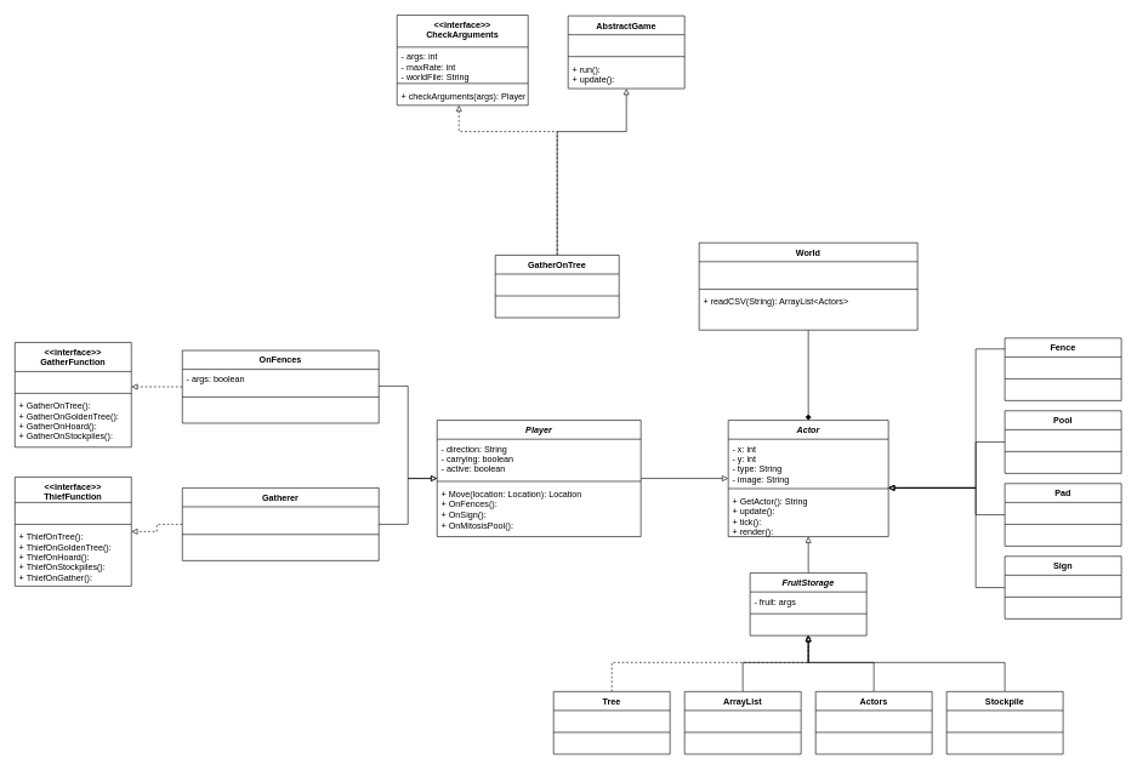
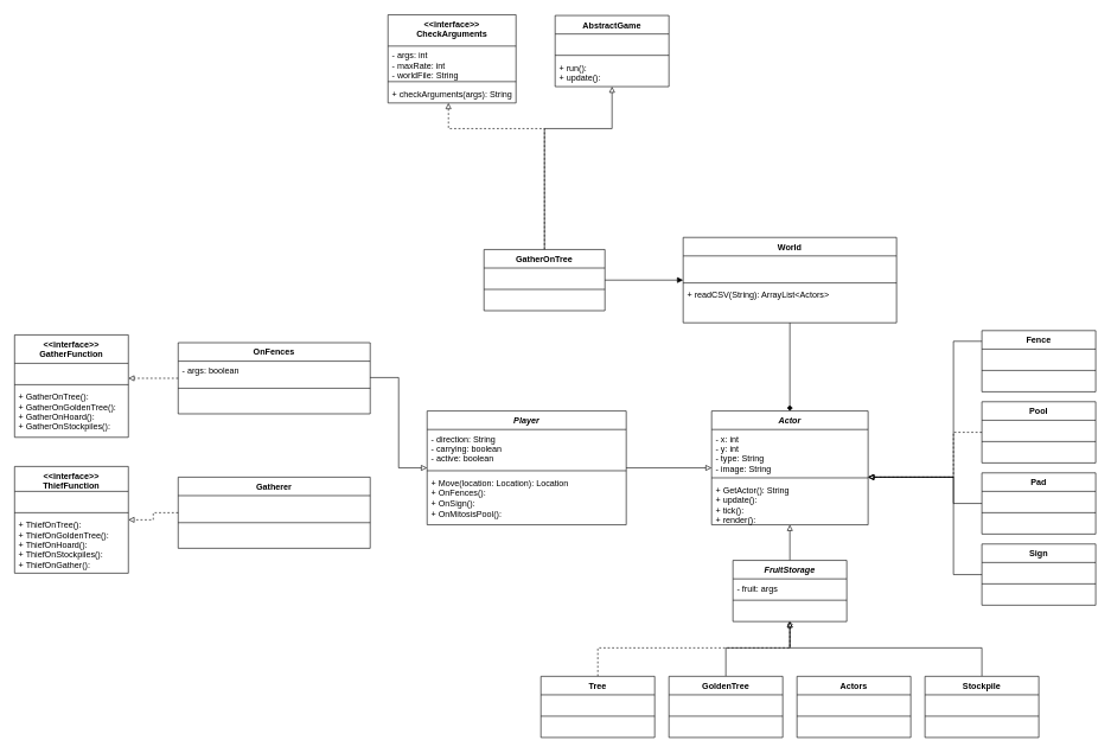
- <mxCell id="87" value="+ checkArguments(args): Player" style="text;strokeColor=none;fillColor=none;align=left;verticalAlign=top;spacingLeft=4;spacingRight=4;overflow=hidden;rotatable=0;points=[[0,0.5],[1,0.5]];portConstraint=eastwest;" vertex="1" parent="84"><mxGeometry y="98" width="180" height="26" as="geometry" /></mxCell>
+ <mxCell id="87" value="+ checkArguments(args): String" style="text;strokeColor=none;fillColor=none;align=left;verticalAlign=top;spacingLeft=4;spacingRight=4;overflow=hidden;rotatable=0;points=[[0,0.5],[1,0.5]];portConstraint=eastwest;" vertex="1" parent="84"><mxGeometry y="98" width="180" height="26" as="geometry" /></mxCell>
+ <mxCell id="70" style="edgeStyle=orthogonalEdgeStyle;rounded=0;orthogonalLoop=1;jettySize=auto;html=1;endArrow=block;endFill=1;" edge="1" parent="1" source="80" target="92"><mxGeometry relative="1" as="geometry" /></mxCell>
- <mxCell id="13" style="edgeStyle=orthogonalEdgeStyle;rounded=0;orthogonalLoop=1;jettySize=auto;html=1;endArrow=block;endFill=0;" parent="1" source="14" target="75" edge="1"><mxGeometry relative="1" as="geometry"><Array as="points"><mxPoint x="1340" y="607" /><mxPoint x="1340" y="670" /></Array></mxGeometry></mxCell>
+ <mxCell id="13" style="edgeStyle=orthogonalEdgeStyle;rounded=0;orthogonalLoop=1;jettySize=auto;html=1;endArrow=block;endFill=0;dashed=1;" parent="1" source="14" target="75" edge="1"><mxGeometry relative="1" as="geometry"><Array as="points"><mxPoint x="1340" y="607" /><mxPoint x="1340" y="670" /></Array></mxGeometry></mxCell>
- <mxCell id="65" style="edgeStyle=orthogonalEdgeStyle;rounded=0;orthogonalLoop=1;jettySize=auto;html=1;endArrow=block;endFill=0;" edge="1" parent="1" source="66" target="57"><mxGeometry relative="1" as="geometry" /></mxCell>
- <mxCell id="28" style="edgeStyle=orthogonalEdgeStyle;rounded=0;orthogonalLoop=1;jettySize=auto;html=1;endArrow=block;endFill=0;" parent="1" source="29" target="71" edge="1"><mxGeometry relative="1" as="geometry"><Array as="points"><mxPoint x="1200" y="910" /><mxPoint x="1110" y="910" /></Array></mxGeometry></mxCell>
- <mxCell id="34" value="ArrayList" style="swimlane;fontStyle=1;align=center;verticalAlign=top;childLayout=stackLayout;horizontal=1;startSize=26;horizontalStack=0;resizeParent=1;resizeParentMax=0;resizeLast=0;collapsible=1;marginBottom=0;" parent="1" vertex="1"><mxGeometry x="940" y="950" width="160" height="86" as="geometry" /></mxCell>
+ <mxCell id="34" value="GoldenTree" style="swimlane;fontStyle=1;align=center;verticalAlign=top;childLayout=stackLayout;horizontal=1;startSize=26;horizontalStack=0;resizeParent=1;resizeParentMax=0;resizeLast=0;collapsible=1;marginBottom=0;" parent="1" vertex="1"><mxGeometry x="940" y="950" width="160" height="86" as="geometry" /></mxCell>
